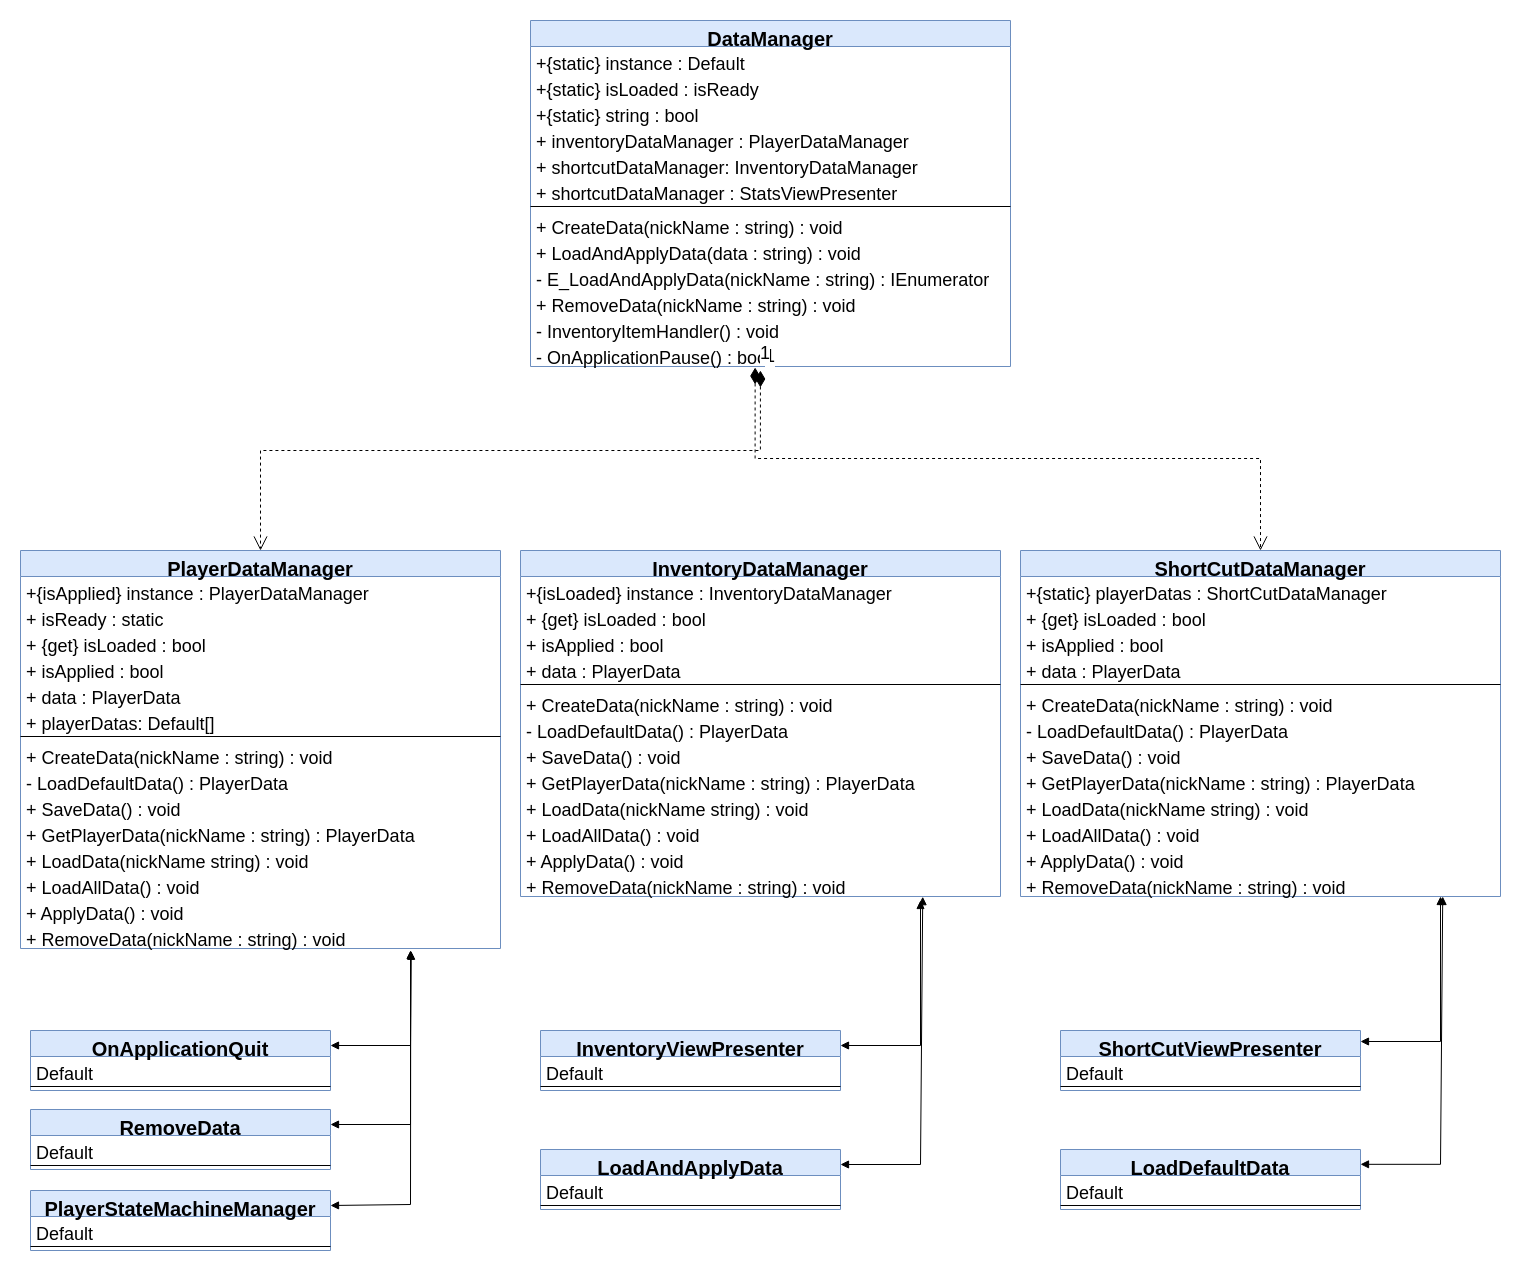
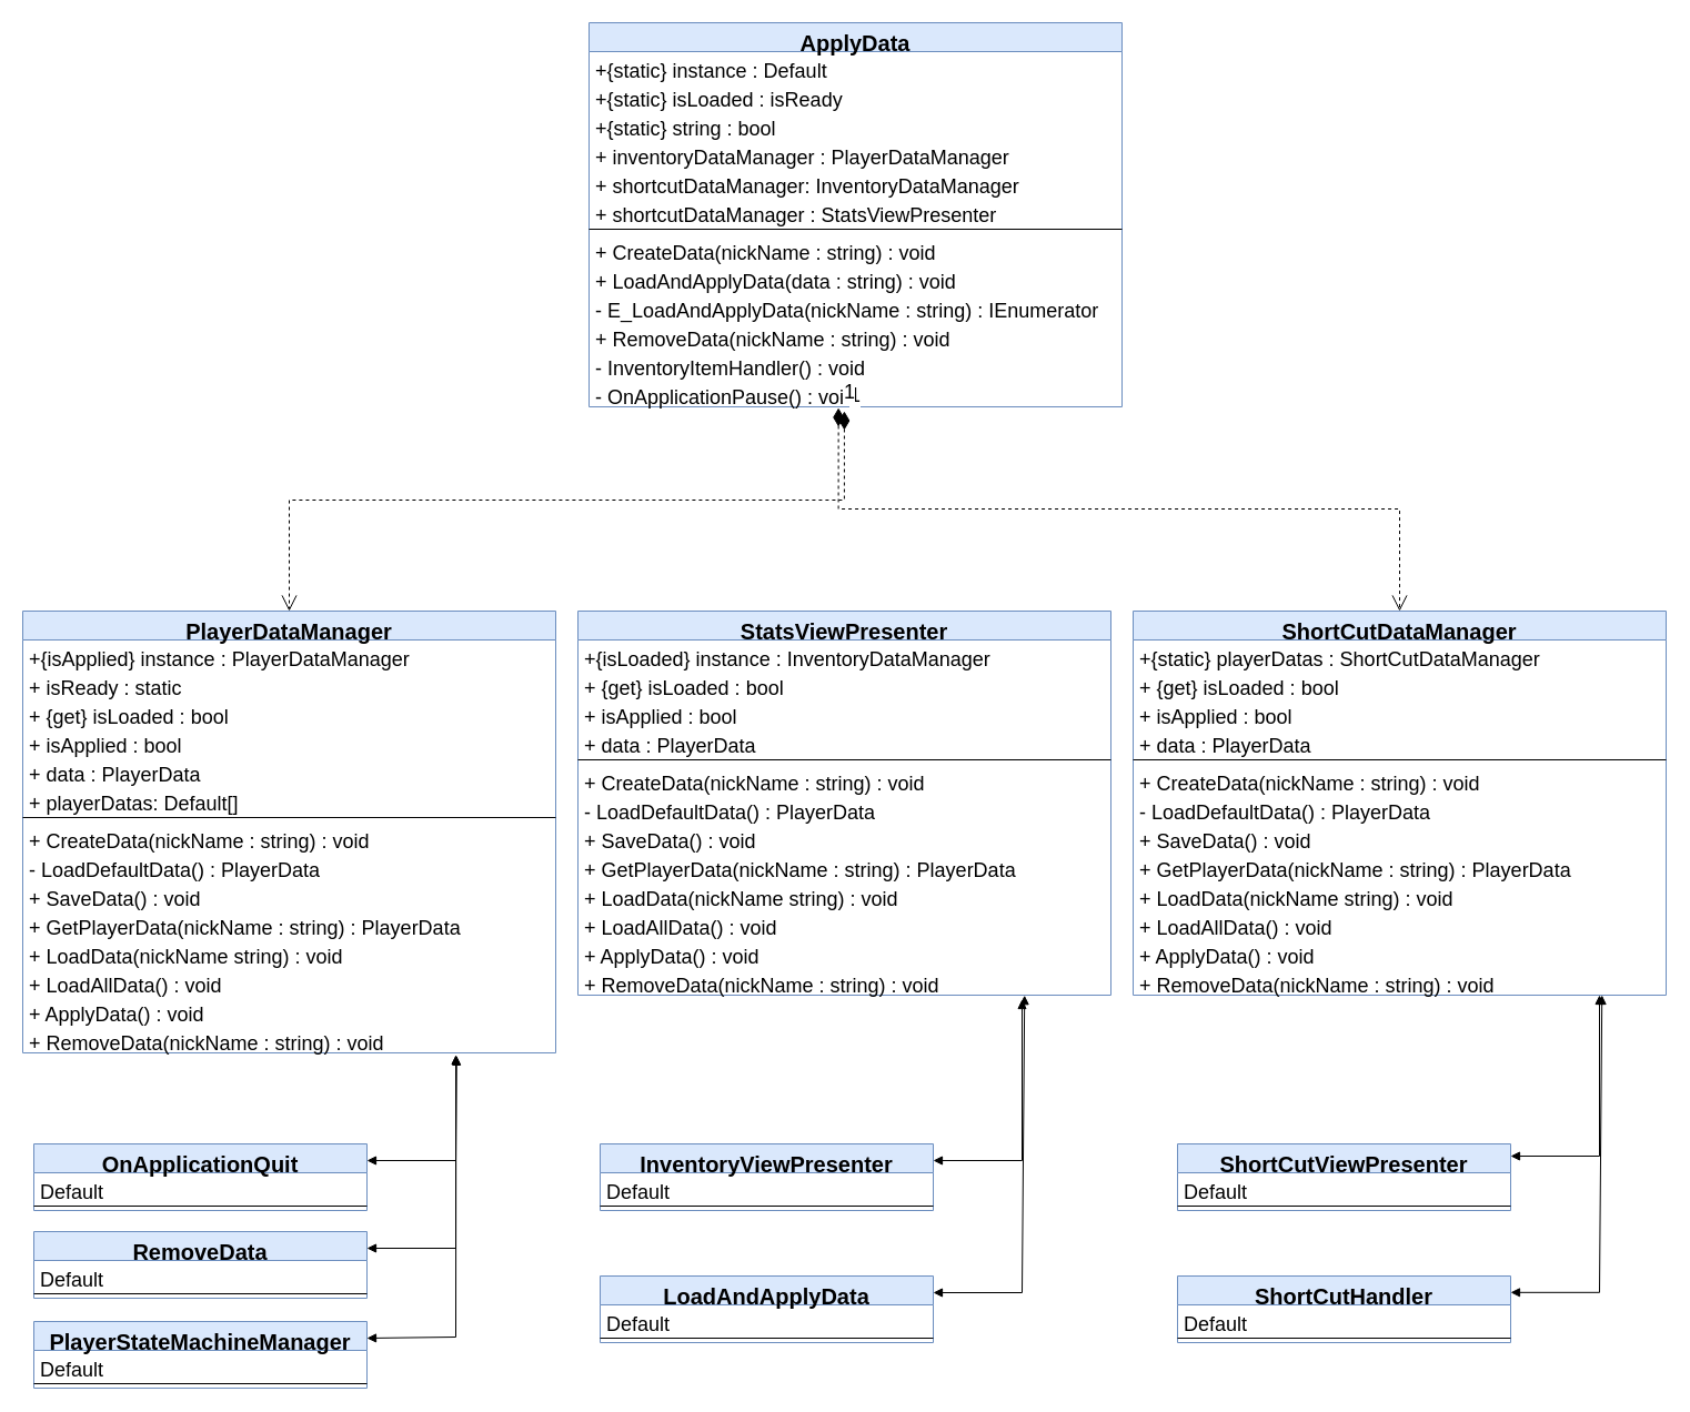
- <mxCell id="2" value="DataManager" style="swimlane;fontStyle=1;align=center;verticalAlign=top;childLayout=stackLayout;horizontal=1;startSize=26;horizontalStack=0;resizeParent=1;resizeParentMax=0;resizeLast=0;collapsible=1;marginBottom=0;fillColor=#dae8fc;strokeColor=#6c8ebf;fontSize=20;" vertex="1" parent="1"><mxGeometry x="530" y="20" width="480" height="346" as="geometry" /></mxCell>
+ <mxCell id="2" value="ApplyData" style="swimlane;fontStyle=1;align=center;verticalAlign=top;childLayout=stackLayout;horizontal=1;startSize=26;horizontalStack=0;resizeParent=1;resizeParentMax=0;resizeLast=0;collapsible=1;marginBottom=0;fillColor=#dae8fc;strokeColor=#6c8ebf;fontSize=20;" vertex="1" parent="1"><mxGeometry x="530" y="20" width="480" height="346" as="geometry" /></mxCell>
- <mxCell id="15" value="- OnApplicationPause() : bool" style="text;strokeColor=none;fillColor=none;align=left;verticalAlign=top;spacingLeft=4;spacingRight=4;overflow=hidden;rotatable=0;points=[[0,0.5],[1,0.5]];portConstraint=eastwest;fontSize=18;" vertex="1" parent="2"><mxGeometry y="320" width="480" height="26" as="geometry" /></mxCell>
+ <mxCell id="15" value="- OnApplicationPause() : void" style="text;strokeColor=none;fillColor=none;align=left;verticalAlign=top;spacingLeft=4;spacingRight=4;overflow=hidden;rotatable=0;points=[[0,0.5],[1,0.5]];portConstraint=eastwest;fontSize=18;" vertex="1" parent="2"><mxGeometry y="320" width="480" height="26" as="geometry" /></mxCell>
- <mxCell id="32" value="InventoryDataManager" style="swimlane;fontStyle=1;align=center;verticalAlign=top;childLayout=stackLayout;horizontal=1;startSize=26;horizontalStack=0;resizeParent=1;resizeParentMax=0;resizeLast=0;collapsible=1;marginBottom=0;fillColor=#dae8fc;strokeColor=#6c8ebf;fontSize=20;" vertex="1" parent="1"><mxGeometry x="520" y="550" width="480" height="346" as="geometry" /></mxCell>
+ <mxCell id="32" value="StatsViewPresenter" style="swimlane;fontStyle=1;align=center;verticalAlign=top;childLayout=stackLayout;horizontal=1;startSize=26;horizontalStack=0;resizeParent=1;resizeParentMax=0;resizeLast=0;collapsible=1;marginBottom=0;fillColor=#dae8fc;strokeColor=#6c8ebf;fontSize=20;" vertex="1" parent="1"><mxGeometry x="520" y="550" width="480" height="346" as="geometry" /></mxCell>
- <mxCell id="80" value="LoadDefaultData" style="swimlane;fontStyle=1;align=center;verticalAlign=top;childLayout=stackLayout;horizontal=1;startSize=26;horizontalStack=0;resizeParent=1;resizeParentMax=0;resizeLast=0;collapsible=1;marginBottom=0;fillColor=#dae8fc;strokeColor=#6c8ebf;fontSize=20;" vertex="1" parent="1"><mxGeometry x="1060" y="1149" width="300" height="60" as="geometry" /></mxCell>
+ <mxCell id="80" value="ShortCutHandler" style="swimlane;fontStyle=1;align=center;verticalAlign=top;childLayout=stackLayout;horizontal=1;startSize=26;horizontalStack=0;resizeParent=1;resizeParentMax=0;resizeLast=0;collapsible=1;marginBottom=0;fillColor=#dae8fc;strokeColor=#6c8ebf;fontSize=20;" vertex="1" parent="1"><mxGeometry x="1060" y="1149" width="300" height="60" as="geometry" /></mxCell>
